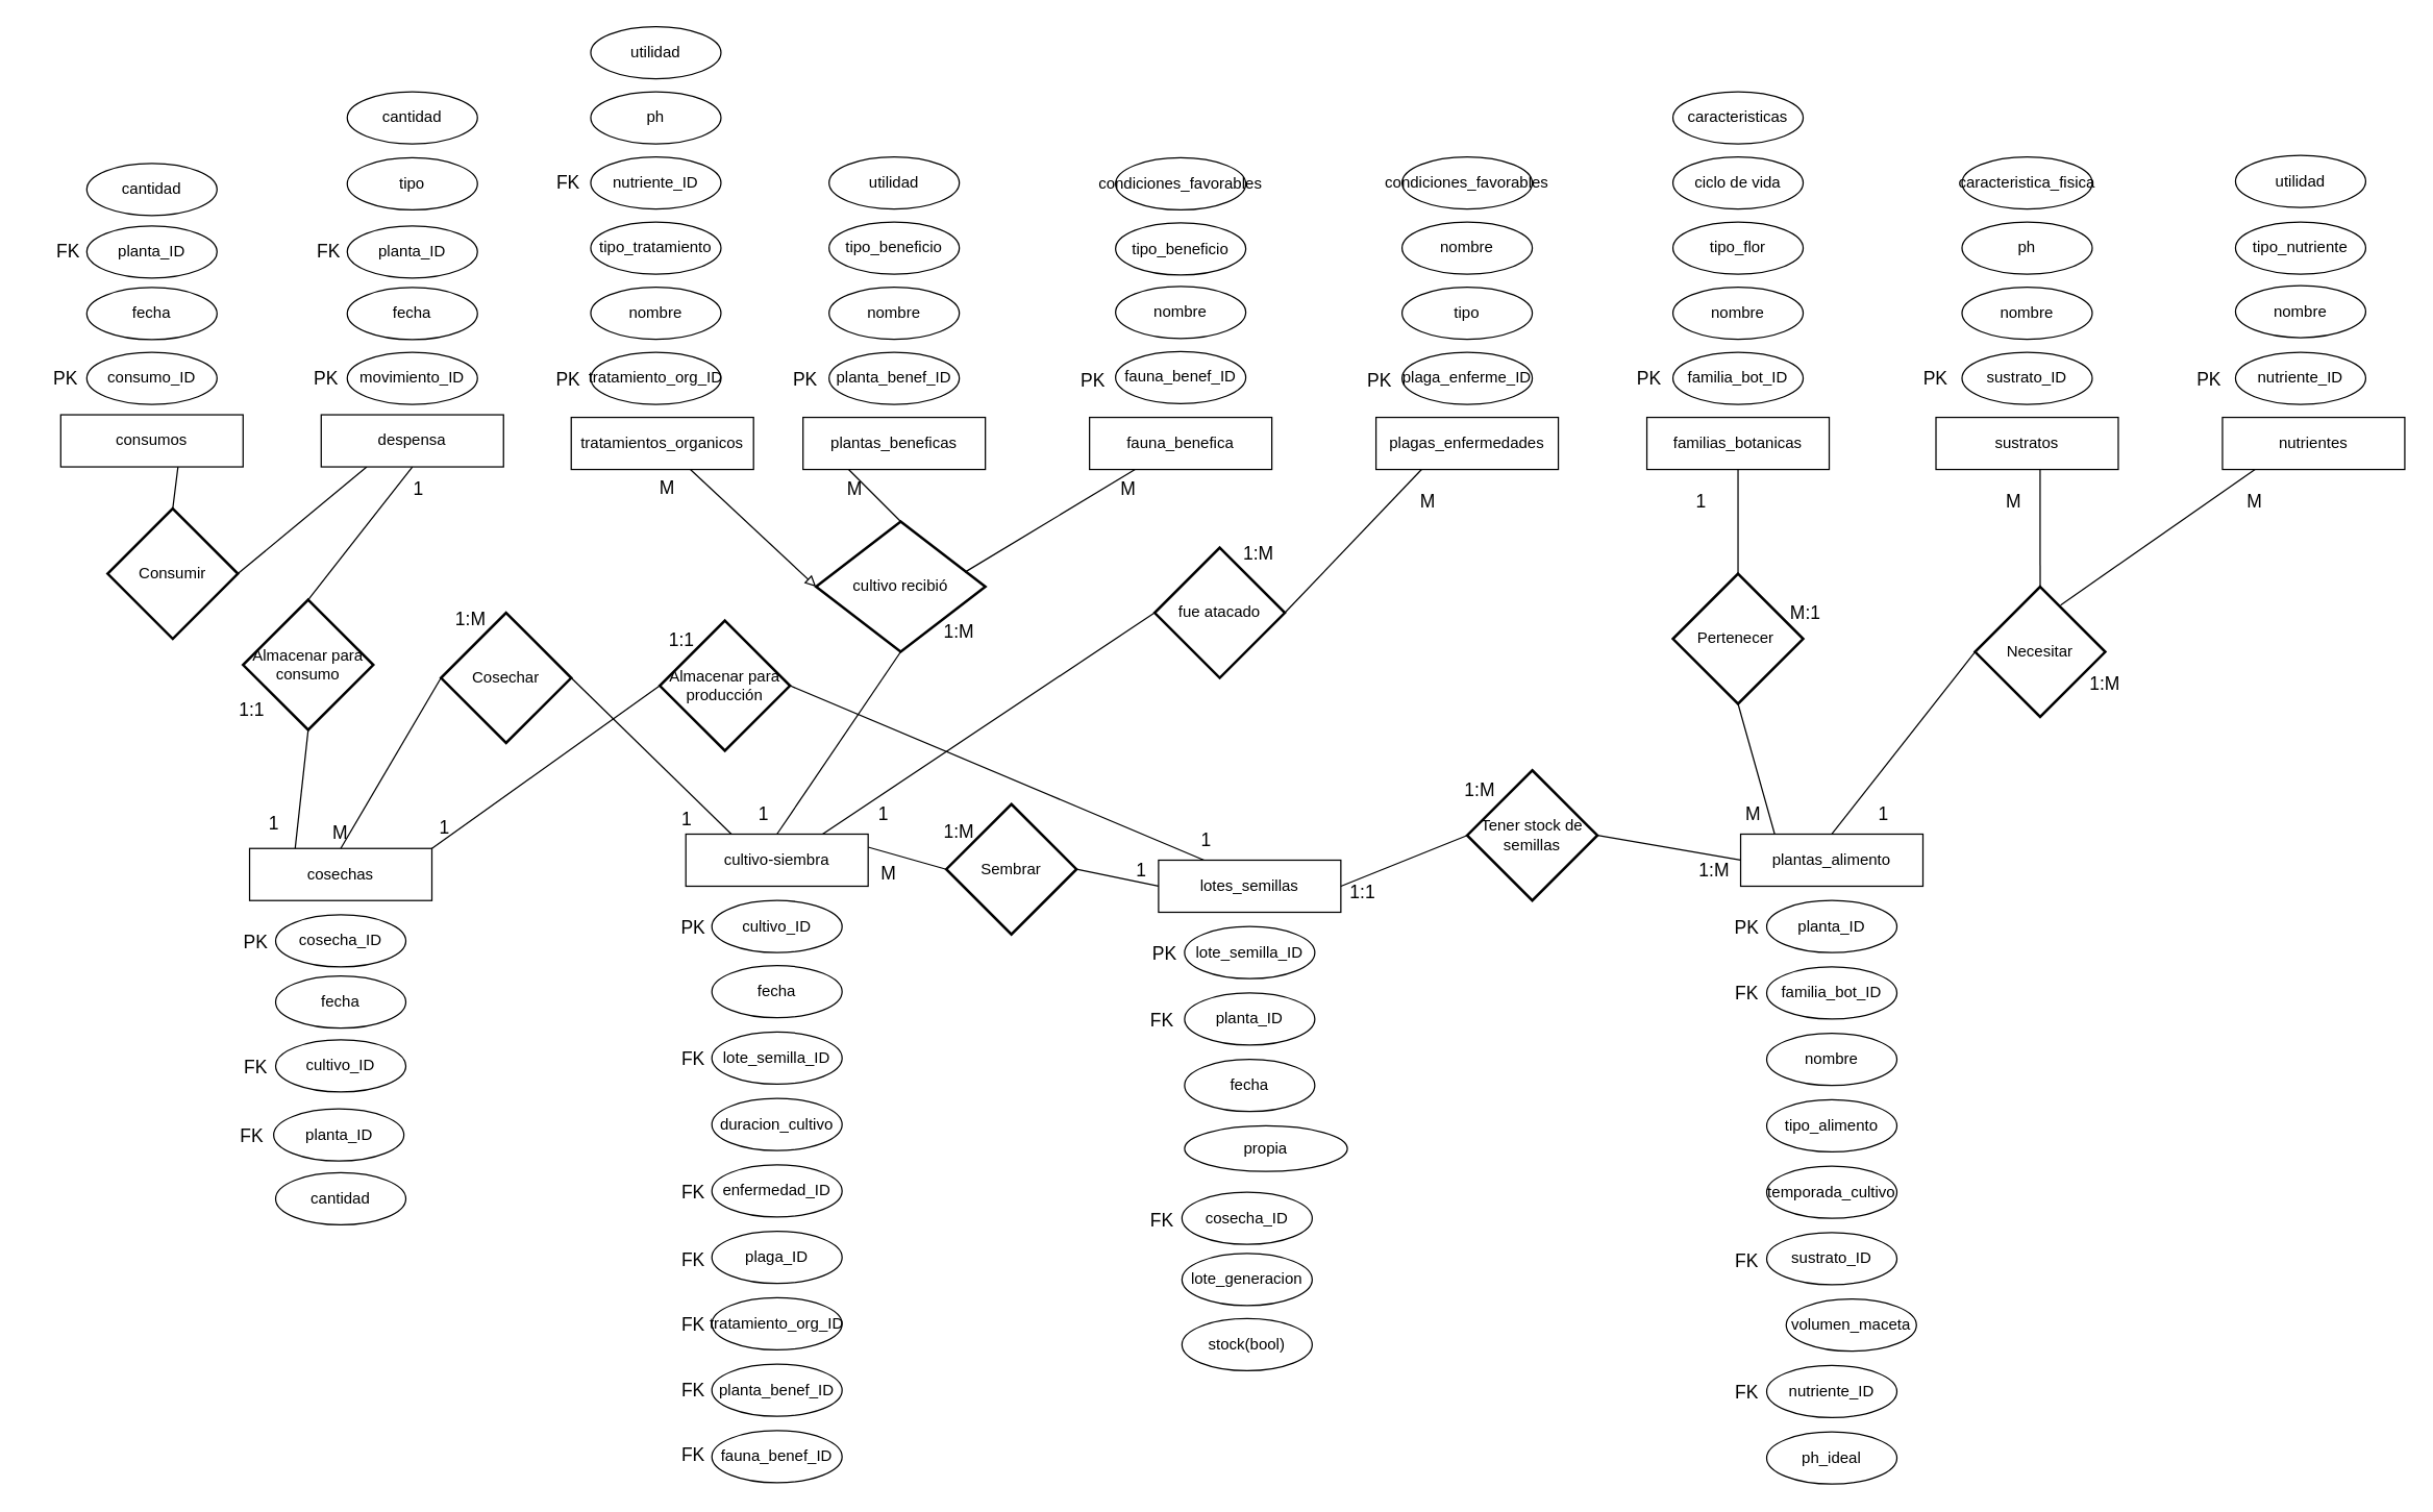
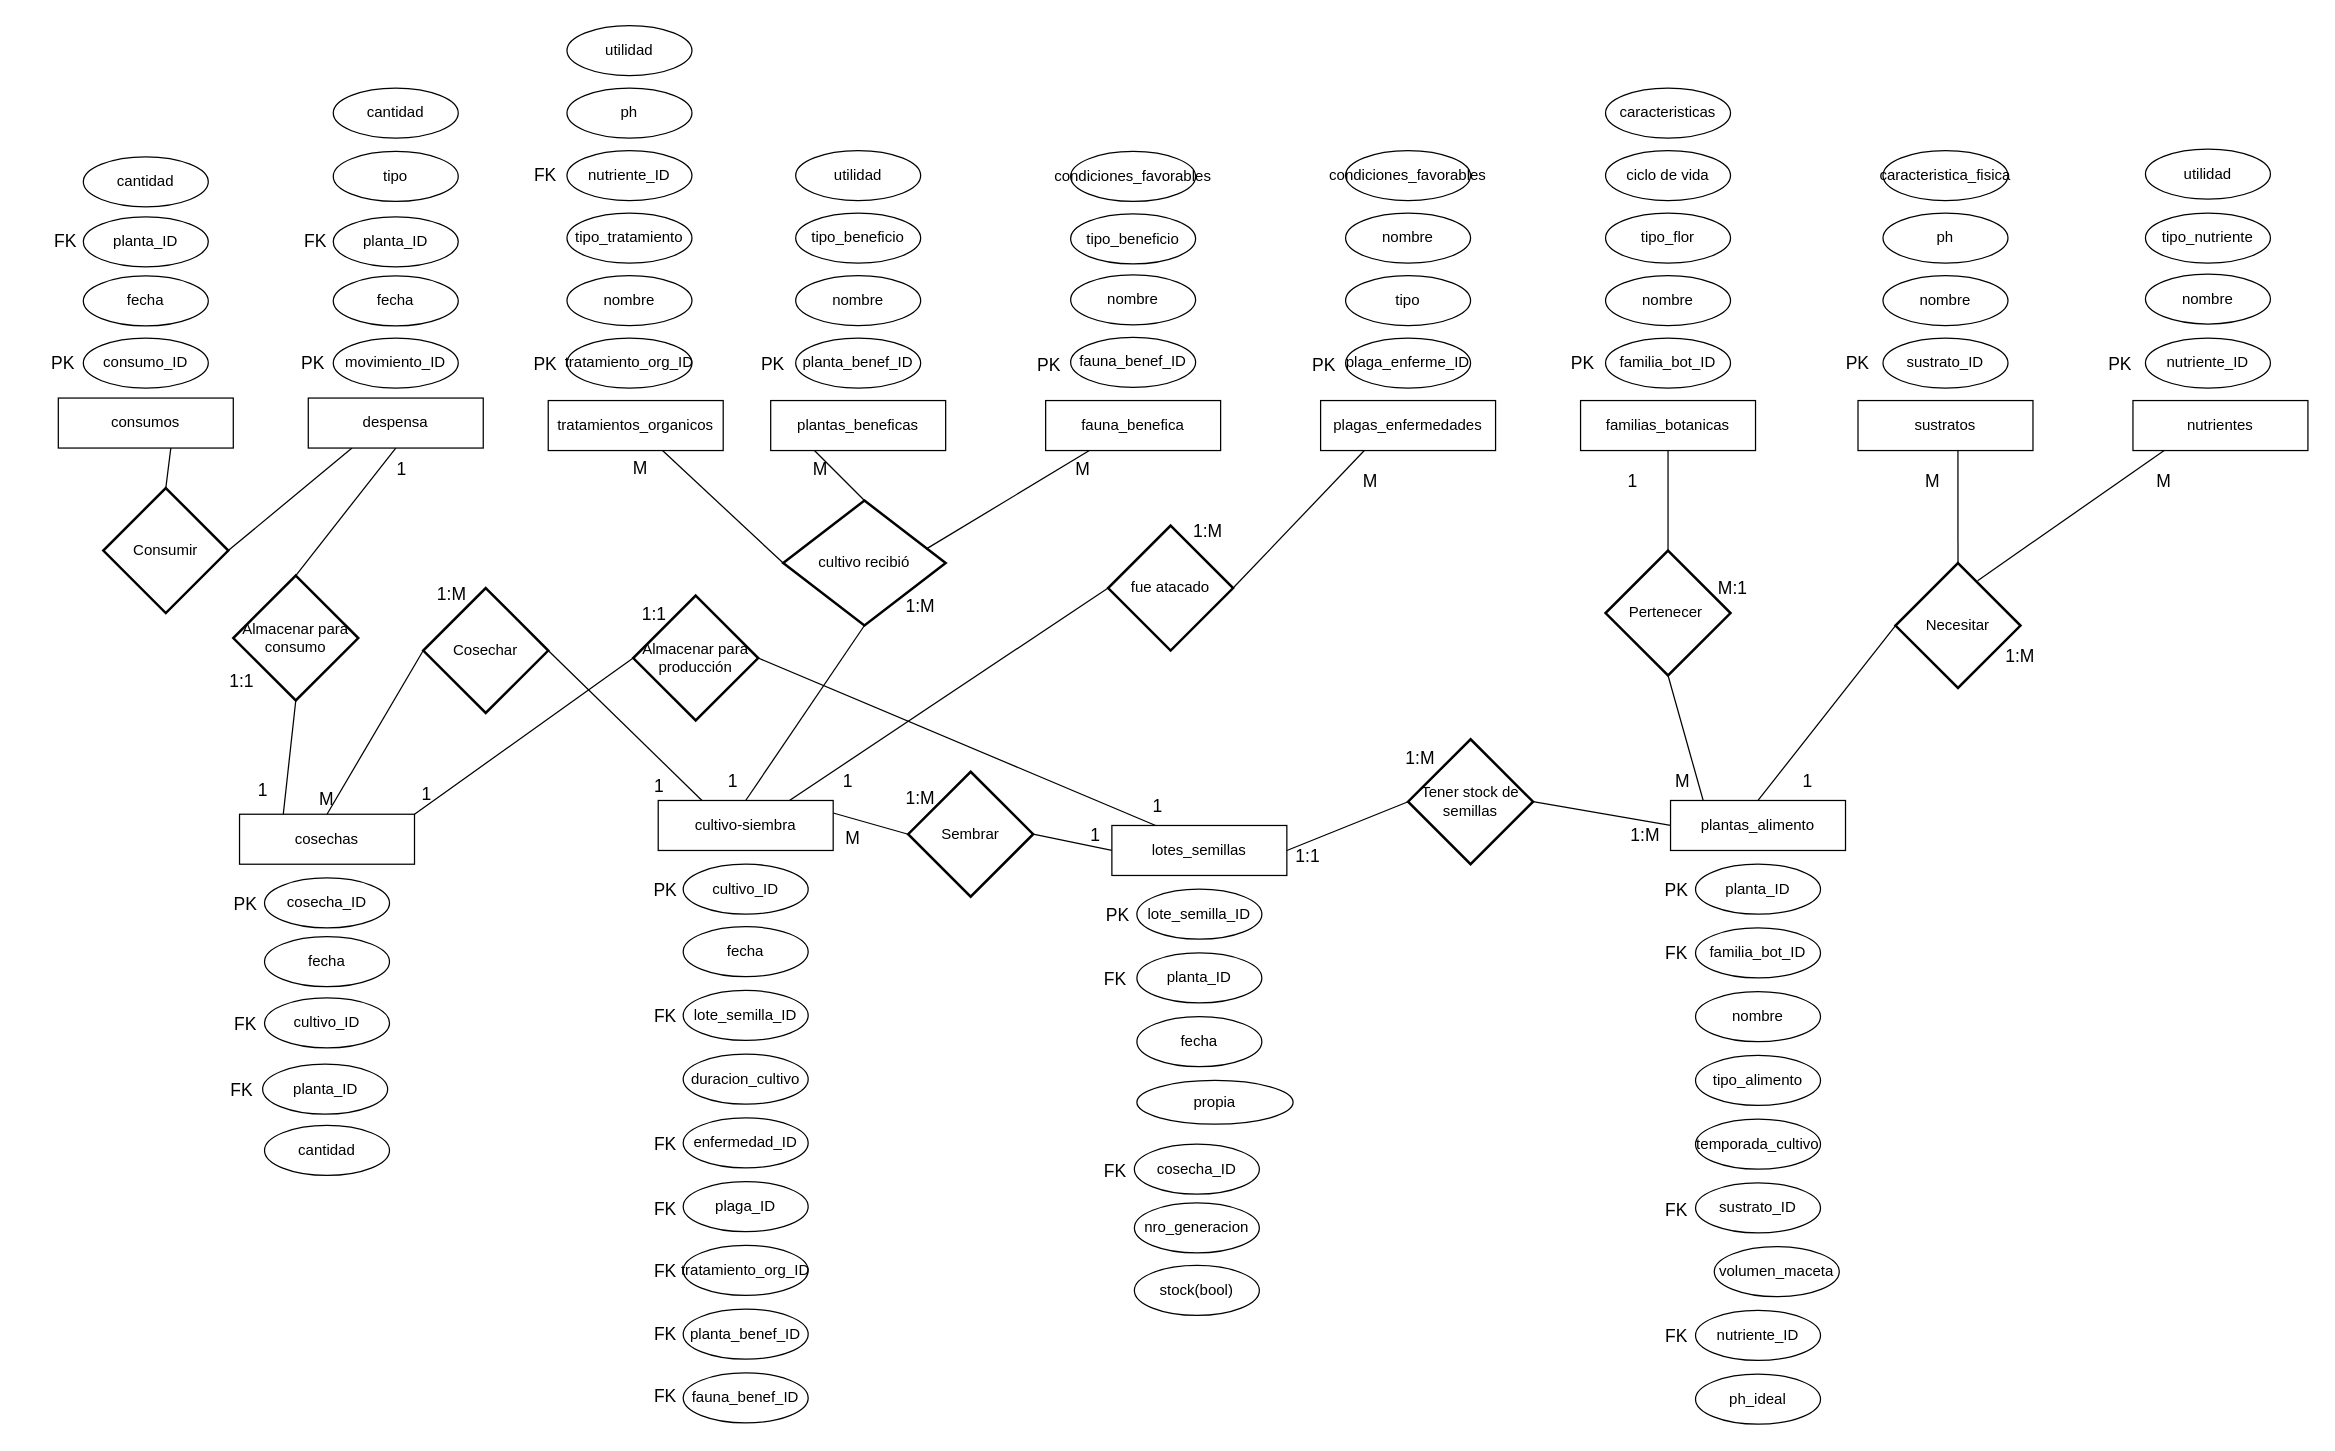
- <mxCell id="88" style="edgeStyle=none;rounded=0;orthogonalLoop=1;jettySize=auto;html=1;strokeColor=default;fontSize=14;endArrow=block;endFill=0;entryX=0;entryY=0.5;entryDx=0;entryDy=0;entryPerimeter=0;" parent="1" source="140" target="69" edge="1"><mxGeometry relative="1" as="geometry"><mxPoint x="656" y="460" as="targetPoint" /></mxGeometry></mxCell>
+ <mxCell id="88" style="edgeStyle=none;rounded=0;orthogonalLoop=1;jettySize=auto;html=1;strokeColor=default;fontSize=14;endArrow=none;endFill=0;entryX=0;entryY=0.5;entryDx=0;entryDy=0;entryPerimeter=0;" parent="1" source="140" target="69" edge="1"><mxGeometry relative="1" as="geometry"><mxPoint x="656" y="460" as="targetPoint" /></mxGeometry></mxCell>
- <mxCell id="134" value="lote_generacion" style="ellipse;whiteSpace=wrap;html=1;align=center;" parent="1" vertex="1"><mxGeometry x="907" y="962" width="100" height="40" as="geometry" /></mxCell>
+ <mxCell id="134" value="nro_generacion" style="ellipse;whiteSpace=wrap;html=1;align=center;" parent="1" vertex="1"><mxGeometry x="907" y="962" width="100" height="40" as="geometry" /></mxCell>
